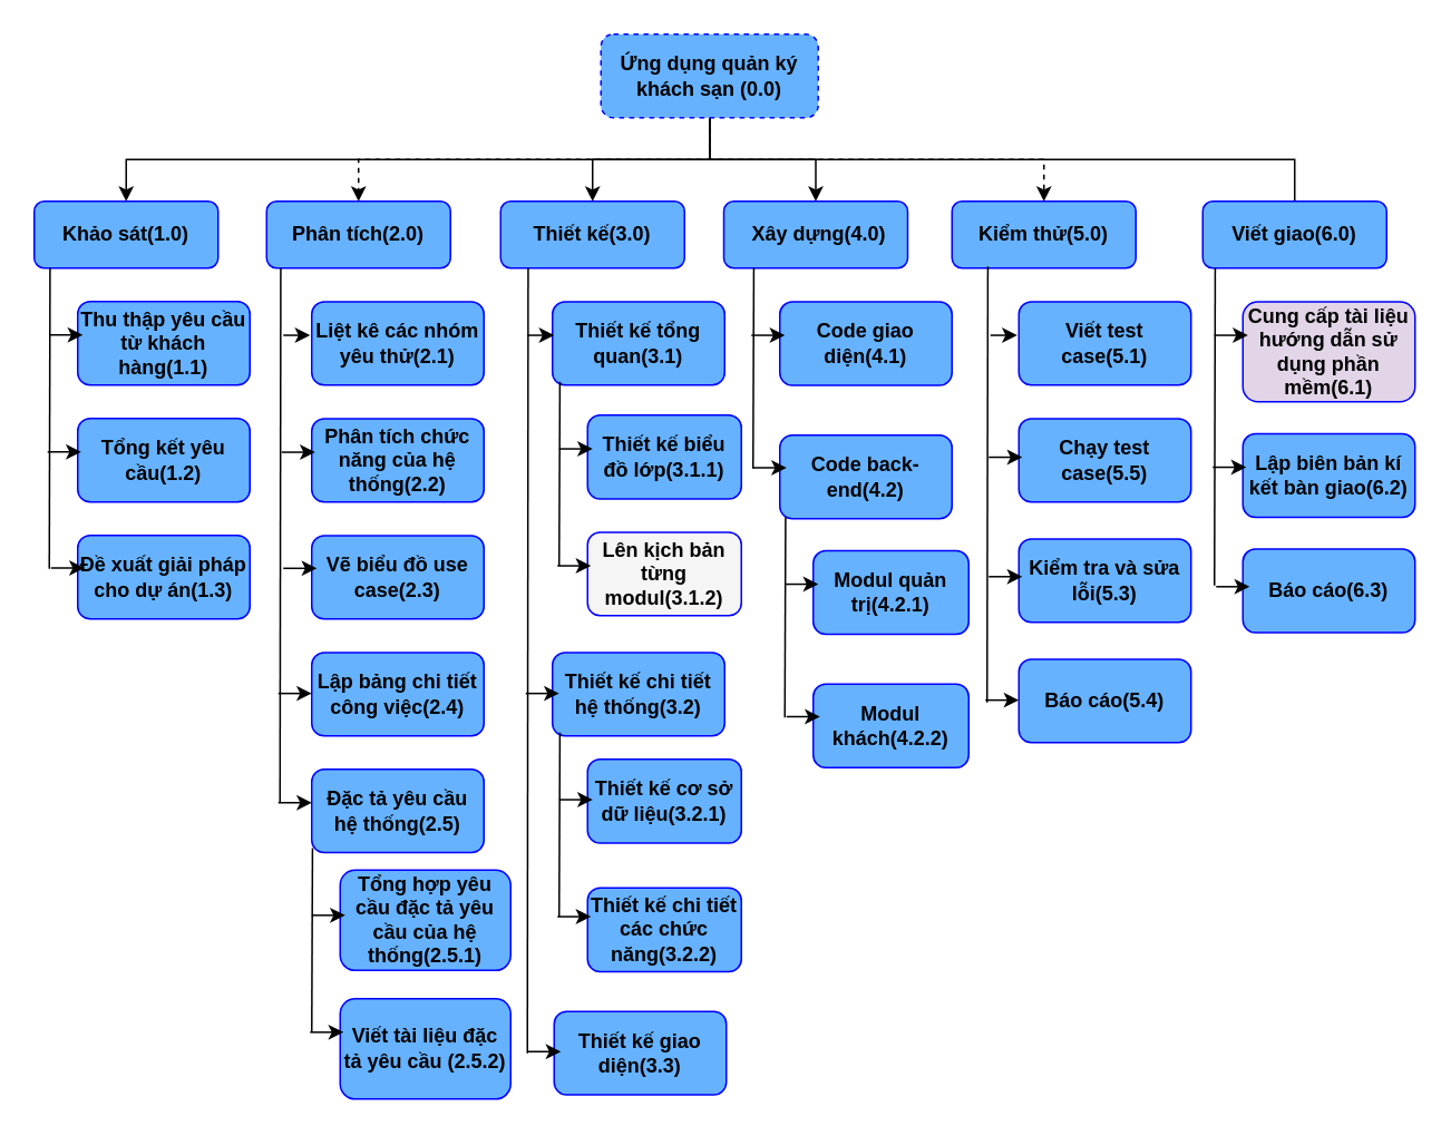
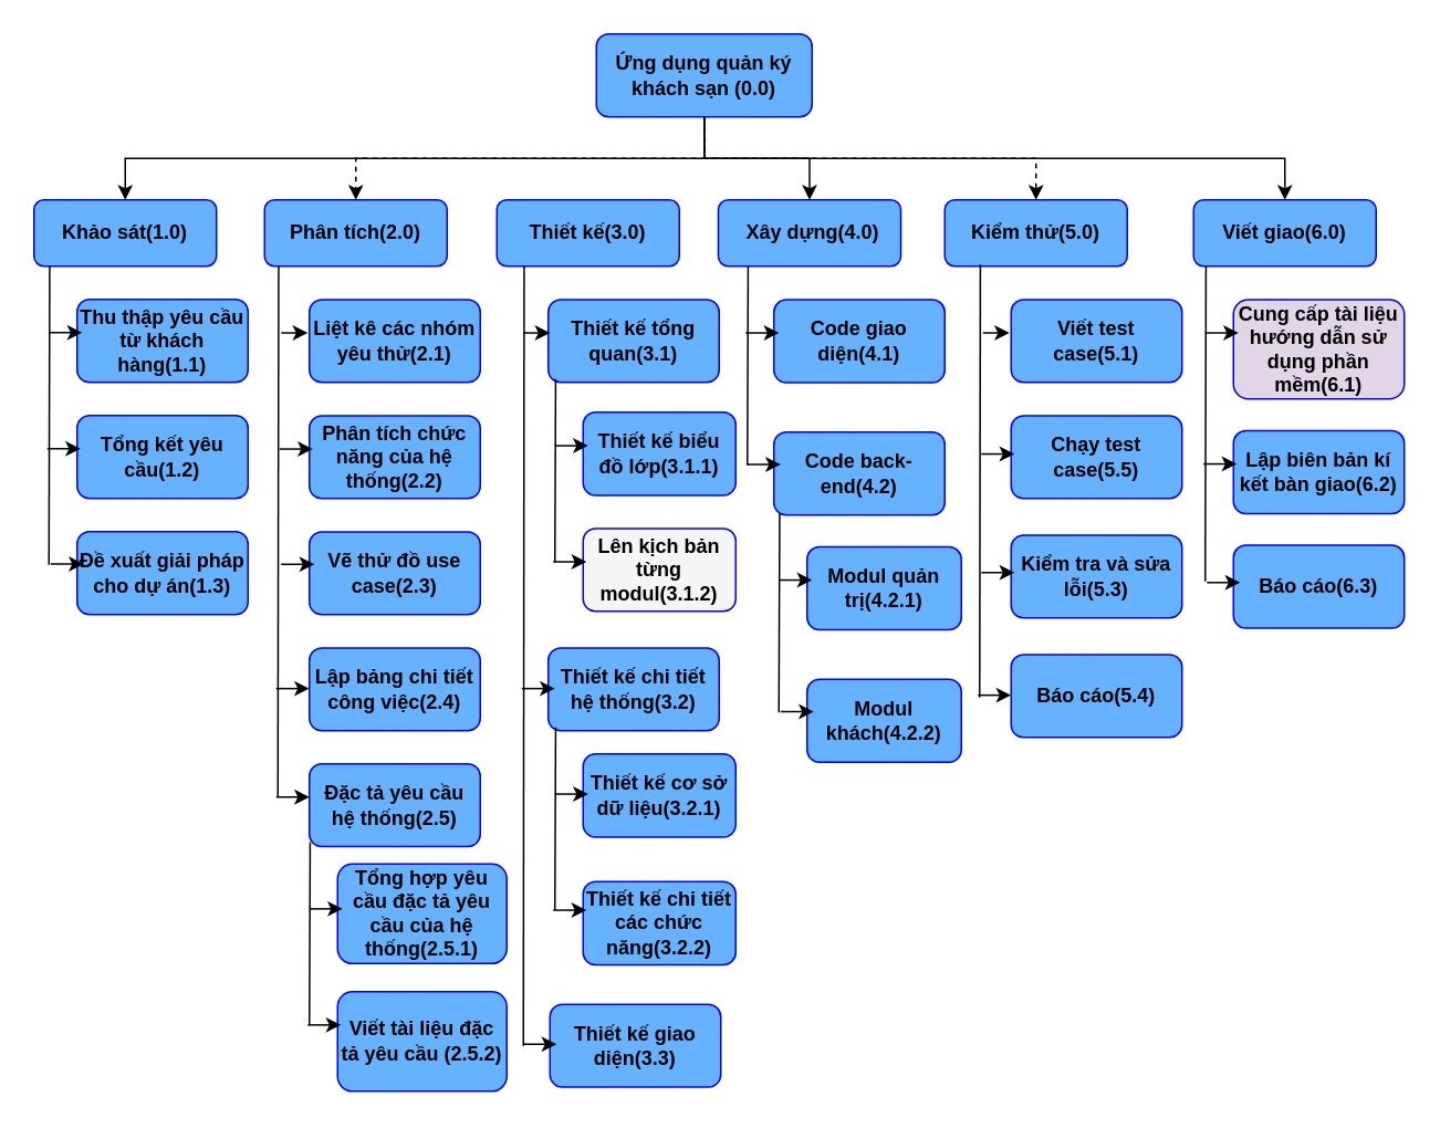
- <mxCell id="8" value="Ứng dụng quản ký khách sạn (0.0)" style="rounded=1;whiteSpace=wrap;html=1;fillColor=#66B2FF;strokeColor=#0000FF;fontStyle=1;strokeWidth=1;dashed=1;" parent="1" vertex="1"><mxGeometry x="359" y="20" width="130" height="50" as="geometry" /></mxCell>
+ <mxCell id="8" value="Ứng dụng quản ký khách sạn (0.0)" style="rounded=1;whiteSpace=wrap;html=1;fillColor=#66B2FF;strokeColor=#0000FF;fontStyle=1;strokeWidth=1;" parent="1" vertex="1"><mxGeometry x="359" y="20" width="130" height="50" as="geometry" /></mxCell>
- <mxCell id="4" style="edgeStyle=orthogonalEdgeStyle;rounded=0;orthogonalLoop=1;jettySize=auto;html=1;exitX=0.5;exitY=1;exitDx=0;exitDy=0;entryX=0.5;entryY=0;entryDx=0;entryDy=0;" parent="1" source="8" target="11" edge="1"><mxGeometry relative="1" as="geometry" /></mxCell>
- <mxCell id="7" style="edgeStyle=orthogonalEdgeStyle;rounded=0;orthogonalLoop=1;jettySize=auto;html=1;exitX=0.5;exitY=1;exitDx=0;exitDy=0;endArrow=none;" parent="1" source="8" target="14" edge="1"><mxGeometry relative="1" as="geometry" /></mxCell>
+ <mxCell id="7" style="edgeStyle=orthogonalEdgeStyle;rounded=0;orthogonalLoop=1;jettySize=auto;html=1;exitX=0.5;exitY=1;exitDx=0;exitDy=0;" parent="1" source="8" target="14" edge="1"><mxGeometry relative="1" as="geometry" /></mxCell>
- <mxCell id="24" value="Vẽ biểu đồ use case(2.3)" style="rounded=1;whiteSpace=wrap;html=1;fillColor=#66B2FF;strokeColor=#0000FF;fontStyle=1;strokeWidth=1;" parent="1" vertex="1"><mxGeometry x="186" y="320.2" width="103" height="49.8" as="geometry" /></mxCell>
+ <mxCell id="24" value="Vẽ thử đồ use case(2.3)" style="rounded=1;whiteSpace=wrap;html=1;fillColor=#66B2FF;strokeColor=#0000FF;fontStyle=1;strokeWidth=1;" parent="1" vertex="1"><mxGeometry x="186" y="320.2" width="103" height="49.8" as="geometry" /></mxCell>
